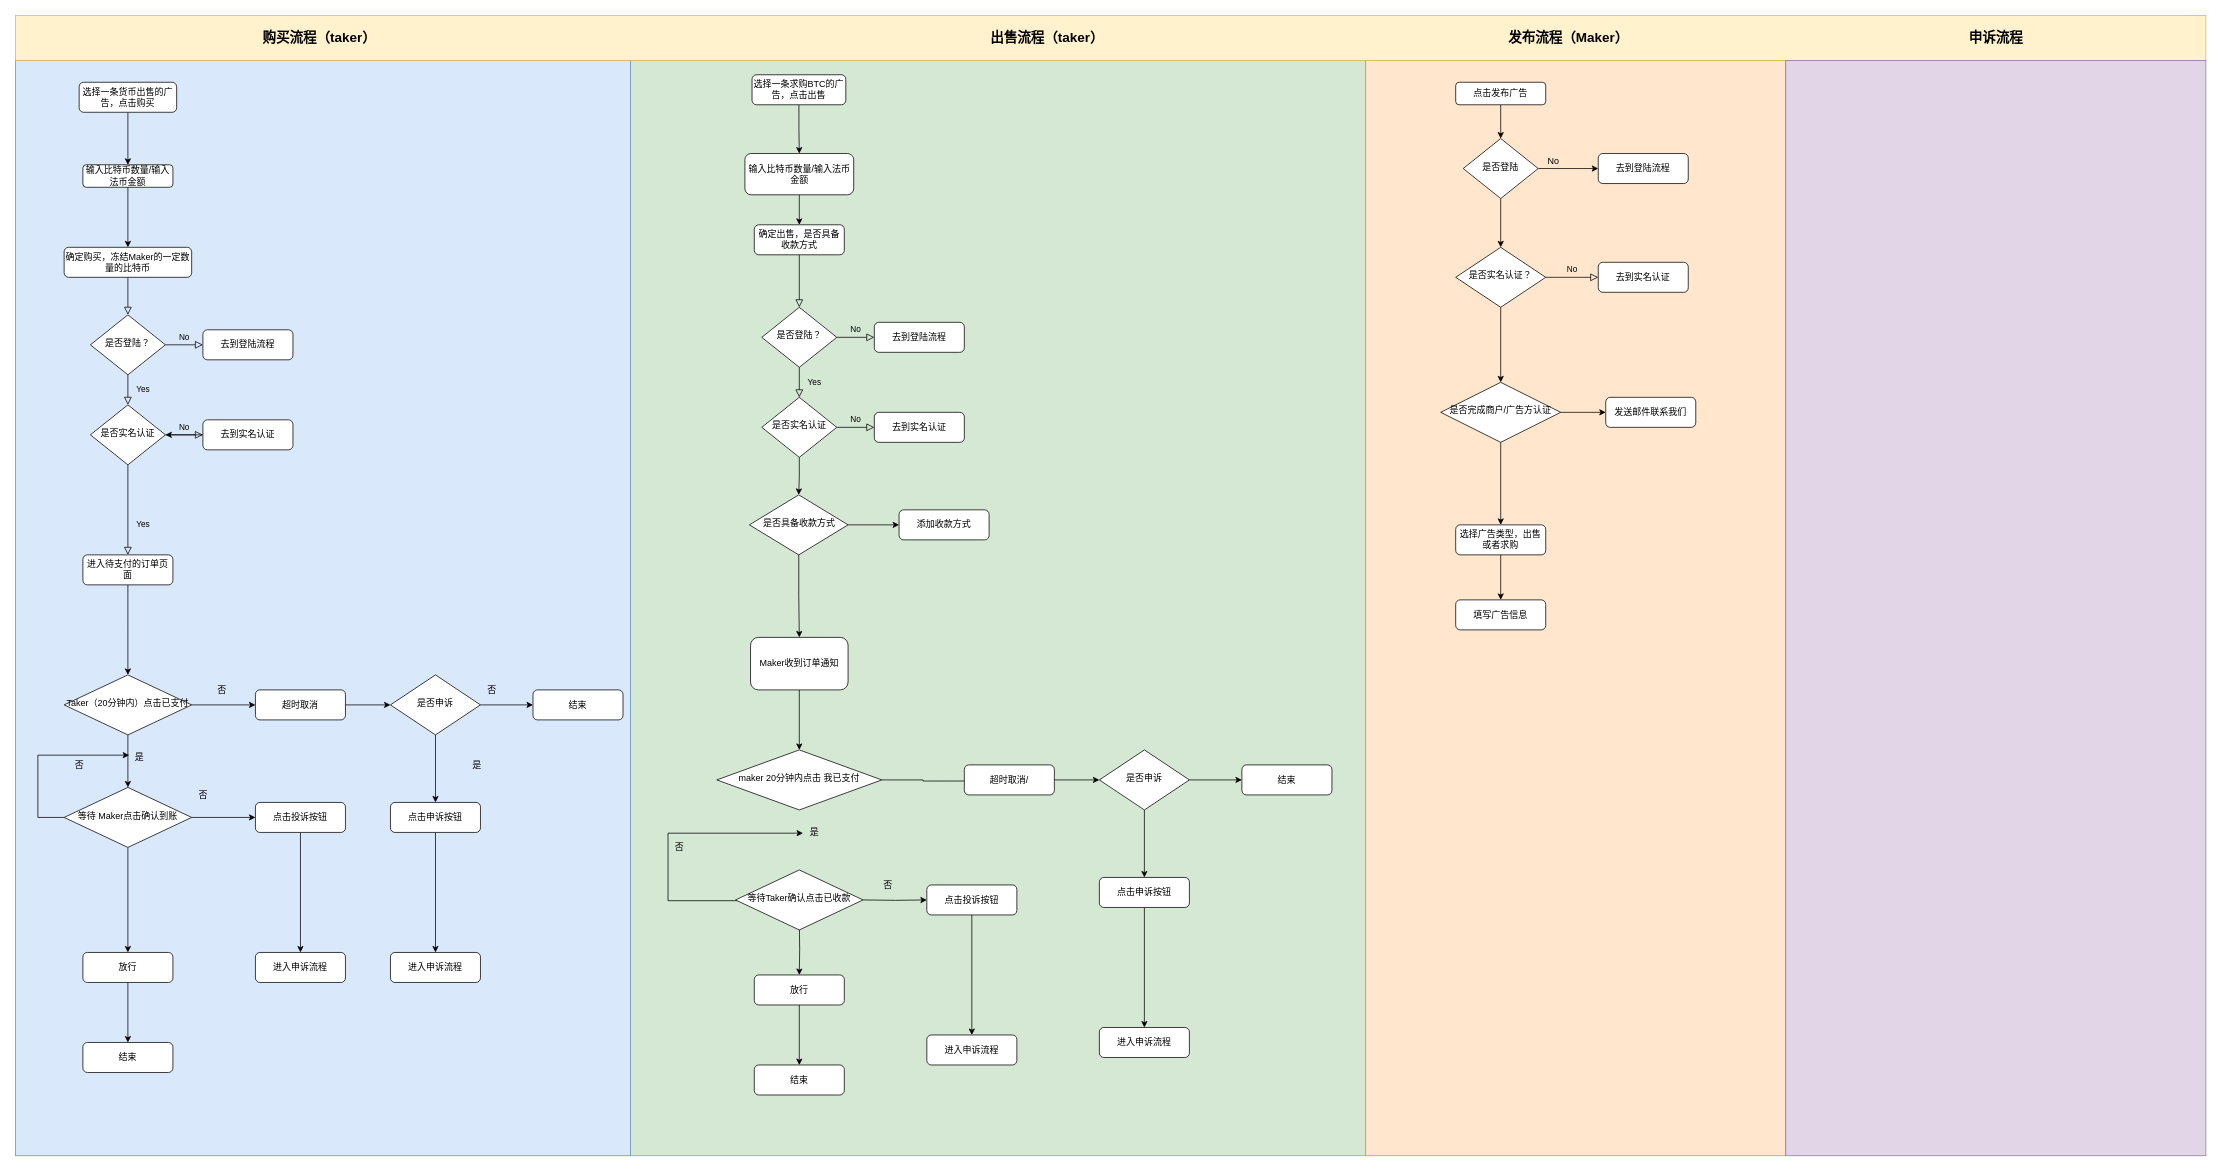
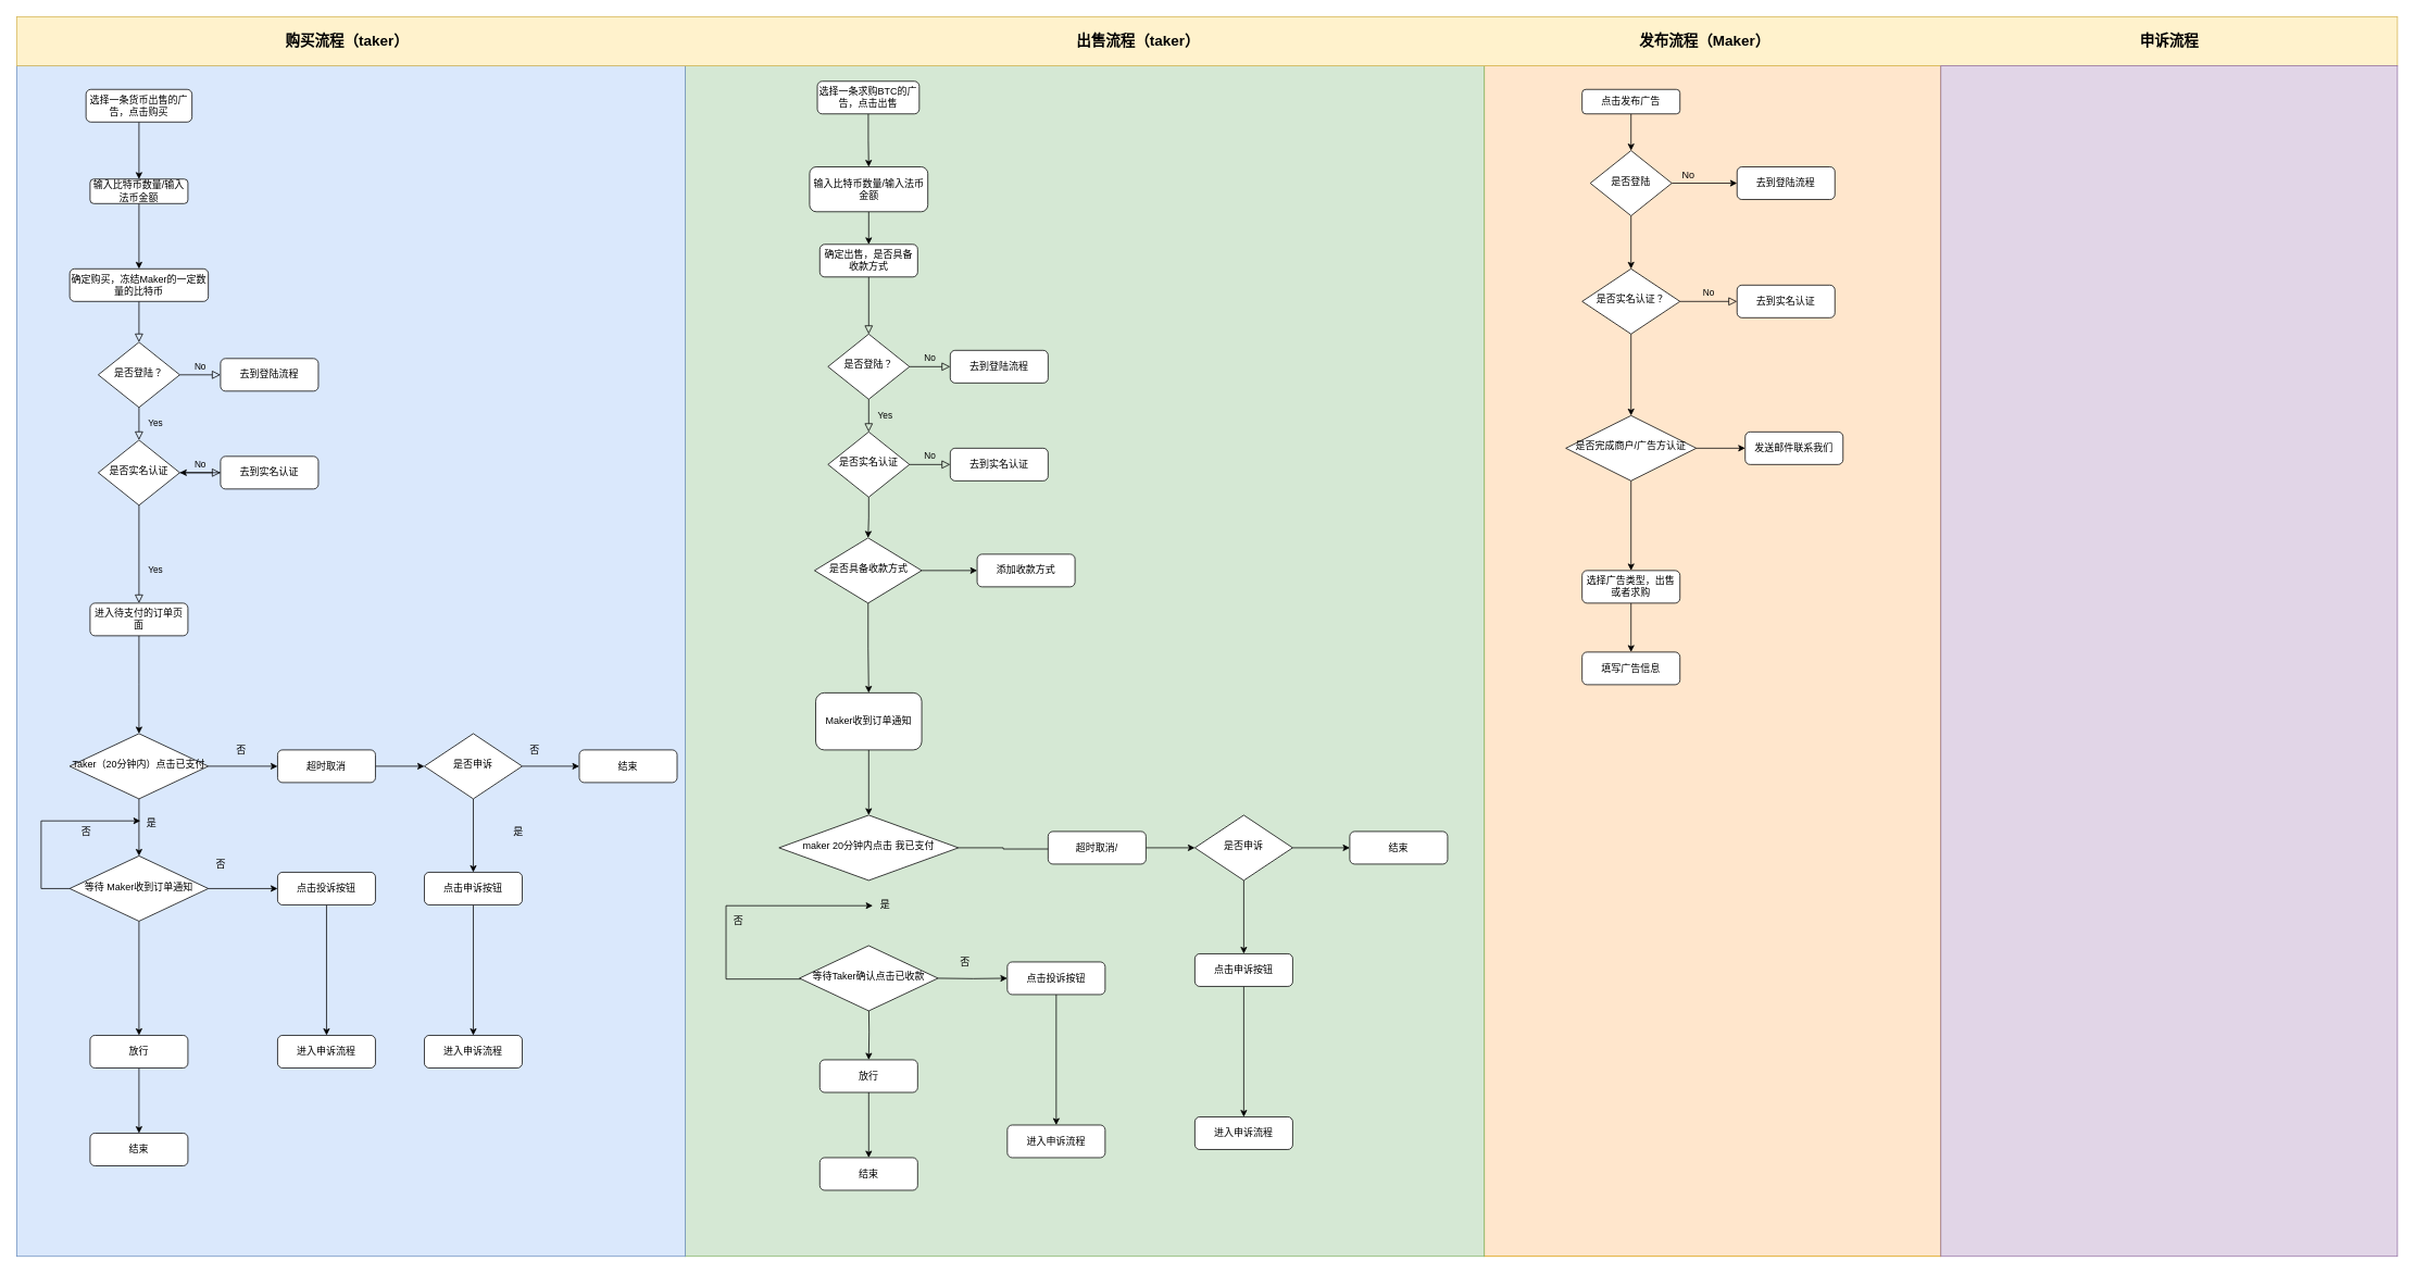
- <mxCell id="50" value="&lt;span style=&quot;text-align: left ; white-space: nowrap&quot;&gt;等待 Maker点击确认到账&lt;/span&gt;" style="rhombus;whiteSpace=wrap;html=1;shadow=0;fontFamily=Helvetica;fontSize=12;align=center;strokeWidth=1;spacing=6;spacingTop=-4;" vertex="1" parent="1"><mxGeometry x="85" y="1049" width="170" height="80" as="geometry" /></mxCell>
+ <mxCell id="50" value="&lt;span style=&quot;text-align: left ; white-space: nowrap&quot;&gt;等待 Maker收到订单通知&lt;/span&gt;" style="rhombus;whiteSpace=wrap;html=1;shadow=0;fontFamily=Helvetica;fontSize=12;align=center;strokeWidth=1;spacing=6;spacingTop=-4;" vertex="1" parent="1"><mxGeometry x="85" y="1049" width="170" height="80" as="geometry" /></mxCell>
